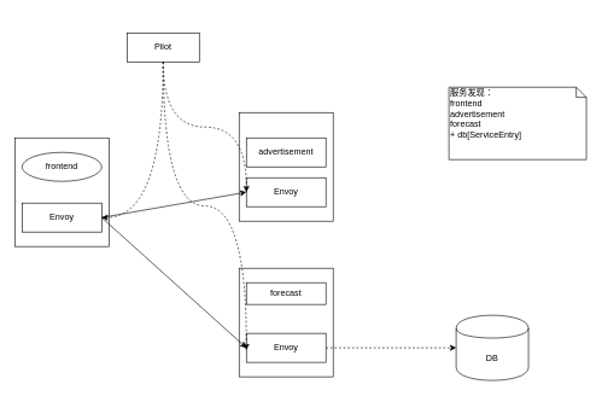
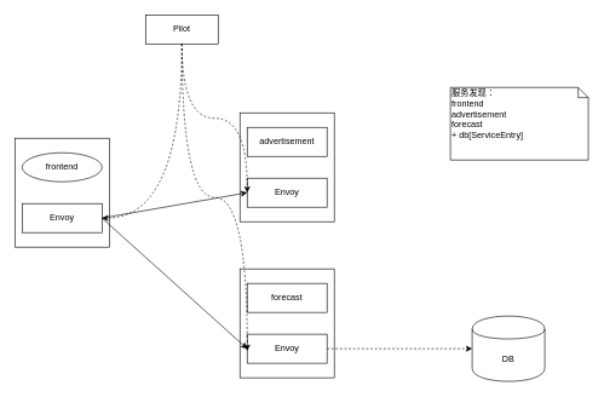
- <mxCell id="2" value="Pilot" style="rounded=0;whiteSpace=wrap;html=1;" vertex="1" parent="1"><mxGeometry x="175" y="45" width="100" height="40" as="geometry" /></mxCell>
+ <mxCell id="2" value="Pilot" style="rounded=0;whiteSpace=wrap;html=1;" vertex="1" parent="1"><mxGeometry x="200" y="20" width="100" height="40" as="geometry" /></mxCell>
- <mxCell id="7" value="advertisement" style="rounded=0;whiteSpace=wrap;html=1;" vertex="1" parent="1"><mxGeometry x="340" y="190" width="110" height="40" as="geometry" /></mxCell>
+ <mxCell id="7" value="advertisement" style="rounded=0;whiteSpace=wrap;html=1;" vertex="1" parent="1"><mxGeometry x="340" y="175" width="110" height="40" as="geometry" /></mxCell>
- <mxCell id="10" value="forecast" style="rounded=0;whiteSpace=wrap;html=1;" vertex="1" parent="1"><mxGeometry x="340" y="390" width="110" height="30" as="geometry" /></mxCell>
+ <mxCell id="10" value="forecast" style="rounded=0;whiteSpace=wrap;html=1;" vertex="1" parent="1"><mxGeometry x="340" y="390" width="110" height="40" as="geometry" /></mxCell>
- <mxCell id="18" value="DB" style="shape=cylinder;whiteSpace=wrap;html=1;boundedLbl=1;backgroundOutline=1;" vertex="1" parent="1"><mxGeometry x="630" y="435" width="100" height="90" as="geometry" /></mxCell>
+ <mxCell id="18" value="DB" style="shape=cylinder;whiteSpace=wrap;html=1;boundedLbl=1;backgroundOutline=1;" vertex="1" parent="1"><mxGeometry x="650" y="435" width="100" height="90" as="geometry" /></mxCell>
